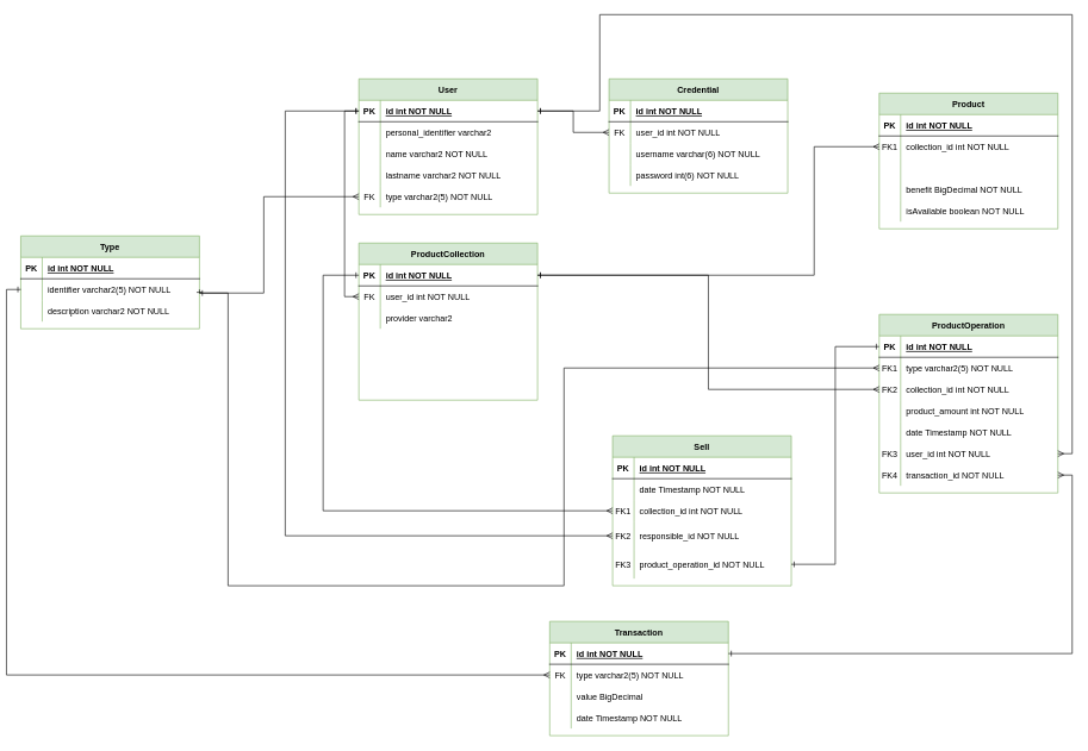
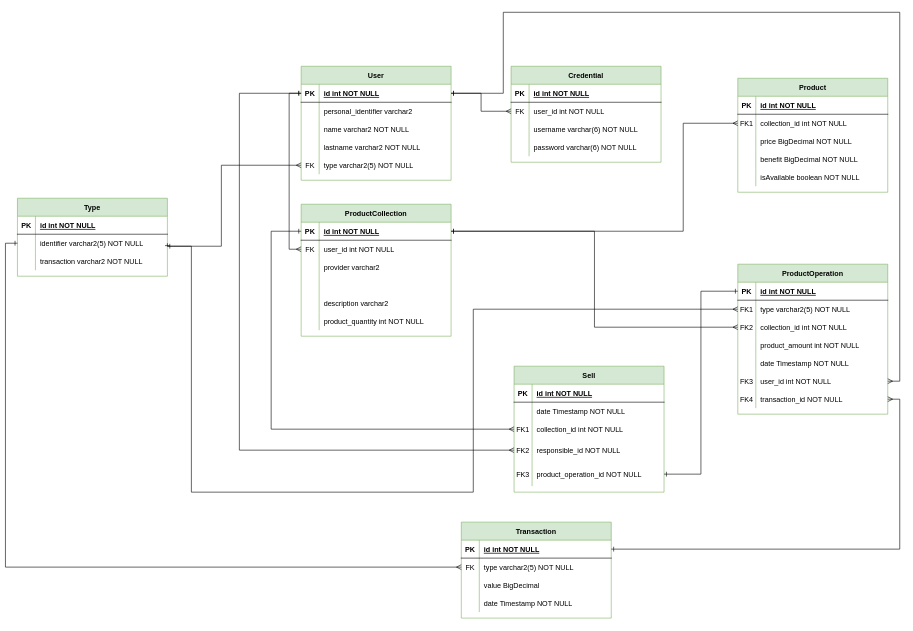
+ <mxCell id="11" value="price BigDecimal NOT NULL" style="shape=partialRectangle;overflow=hidden;connectable=0;fillColor=none;top=0;left=0;bottom=0;right=0;align=left;spacingLeft=6;" parent="9" vertex="1"><mxGeometry x="30" width="220" height="30" as="geometry"><mxRectangle width="220" height="30" as="alternateBounds" /></mxGeometry></mxCell>
- <mxCell id="75" value="password int(6) NOT NULL" style="shape=partialRectangle;overflow=hidden;connectable=0;fillColor=none;top=0;left=0;bottom=0;right=0;align=left;spacingLeft=6;" parent="73" vertex="1"><mxGeometry x="30" width="220" height="30" as="geometry"><mxRectangle width="220" height="30" as="alternateBounds" /></mxGeometry></mxCell>
+ <mxCell id="75" value="password varchar(6) NOT NULL" style="shape=partialRectangle;overflow=hidden;connectable=0;fillColor=none;top=0;left=0;bottom=0;right=0;align=left;spacingLeft=6;" parent="73" vertex="1"><mxGeometry x="30" width="220" height="30" as="geometry"><mxRectangle width="220" height="30" as="alternateBounds" /></mxGeometry></mxCell>
- <mxCell id="108" value="description varchar2 NOT NULL" style="shape=partialRectangle;overflow=hidden;connectable=0;fillColor=none;top=0;left=0;bottom=0;right=0;align=left;spacingLeft=6;" parent="106" vertex="1"><mxGeometry x="30" width="220" height="30" as="geometry"><mxRectangle width="220" height="30" as="alternateBounds" /></mxGeometry></mxCell>
+ <mxCell id="108" value="transaction varchar2 NOT NULL" style="shape=partialRectangle;overflow=hidden;connectable=0;fillColor=none;top=0;left=0;bottom=0;right=0;align=left;spacingLeft=6;" parent="106" vertex="1"><mxGeometry x="30" width="220" height="30" as="geometry"><mxRectangle width="220" height="30" as="alternateBounds" /></mxGeometry></mxCell>
+ <mxCell id="91" value="description varchar2 " style="shape=partialRectangle;overflow=hidden;connectable=0;fillColor=none;top=0;left=0;bottom=0;right=0;align=left;spacingLeft=6;" parent="89" vertex="1"><mxGeometry x="30" width="220" height="30" as="geometry"><mxRectangle width="220" height="30" as="alternateBounds" /></mxGeometry></mxCell>
+ <mxCell id="94" value="product_quantity int NOT NULL" style="shape=partialRectangle;overflow=hidden;connectable=0;fillColor=none;top=0;left=0;bottom=0;right=0;align=left;spacingLeft=6;" parent="92" vertex="1"><mxGeometry x="30" width="220" height="30" as="geometry"><mxRectangle width="220" height="30" as="alternateBounds" /></mxGeometry></mxCell>
